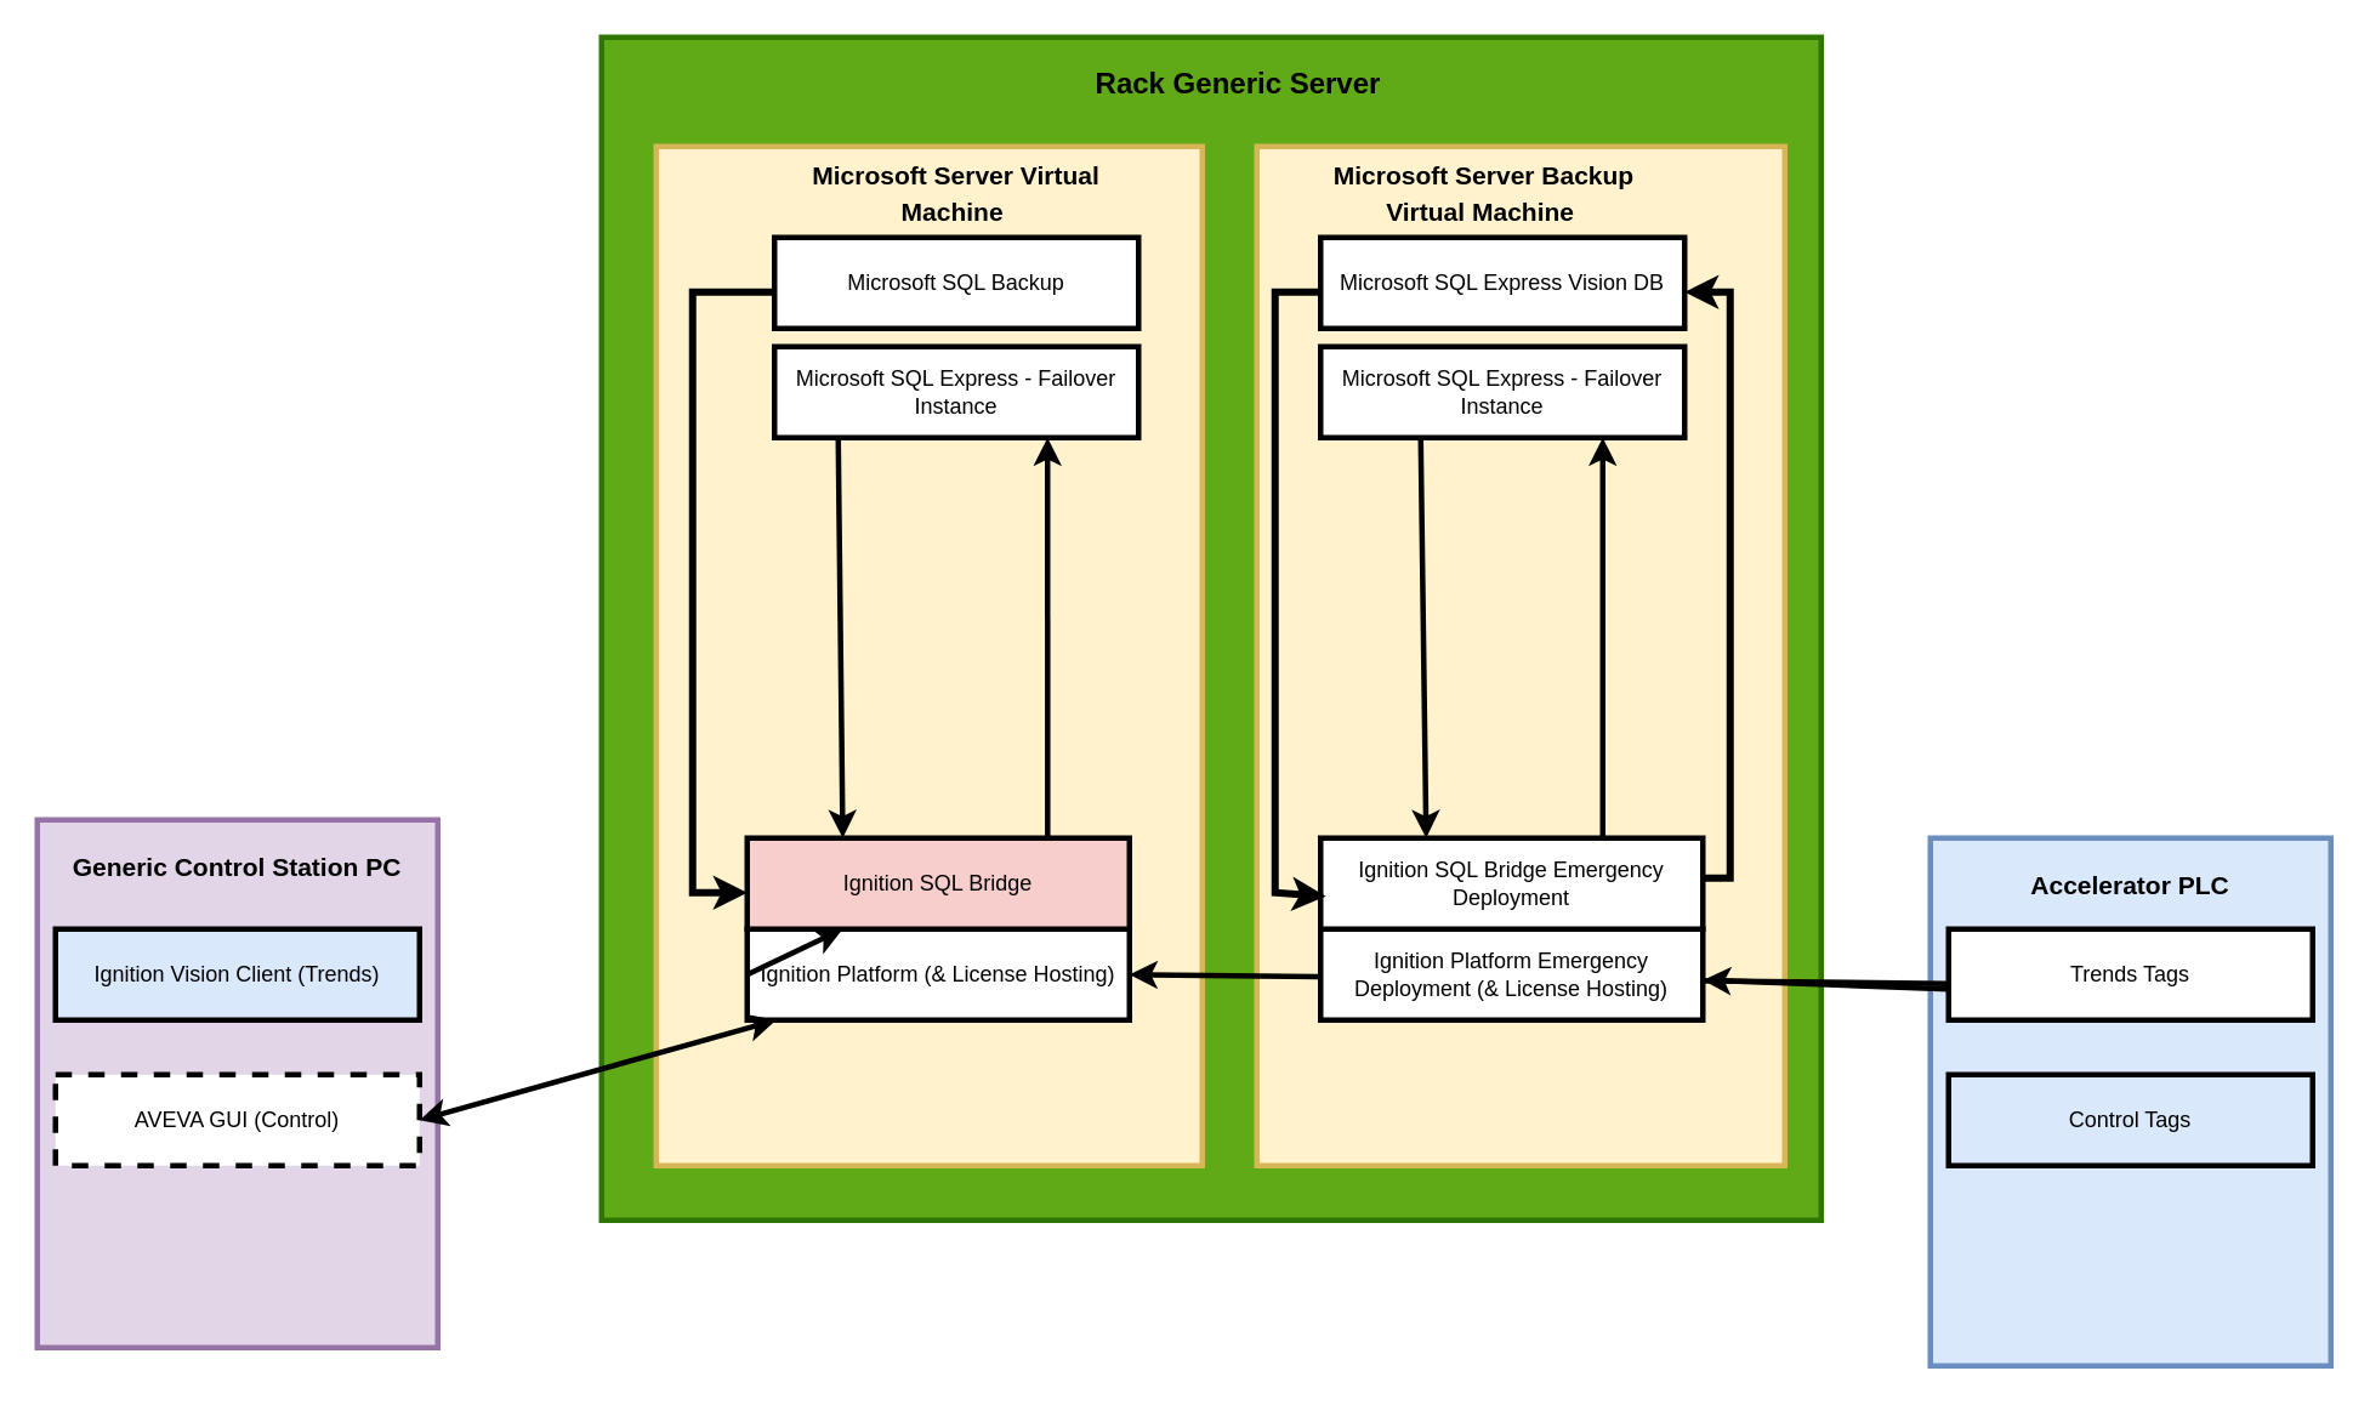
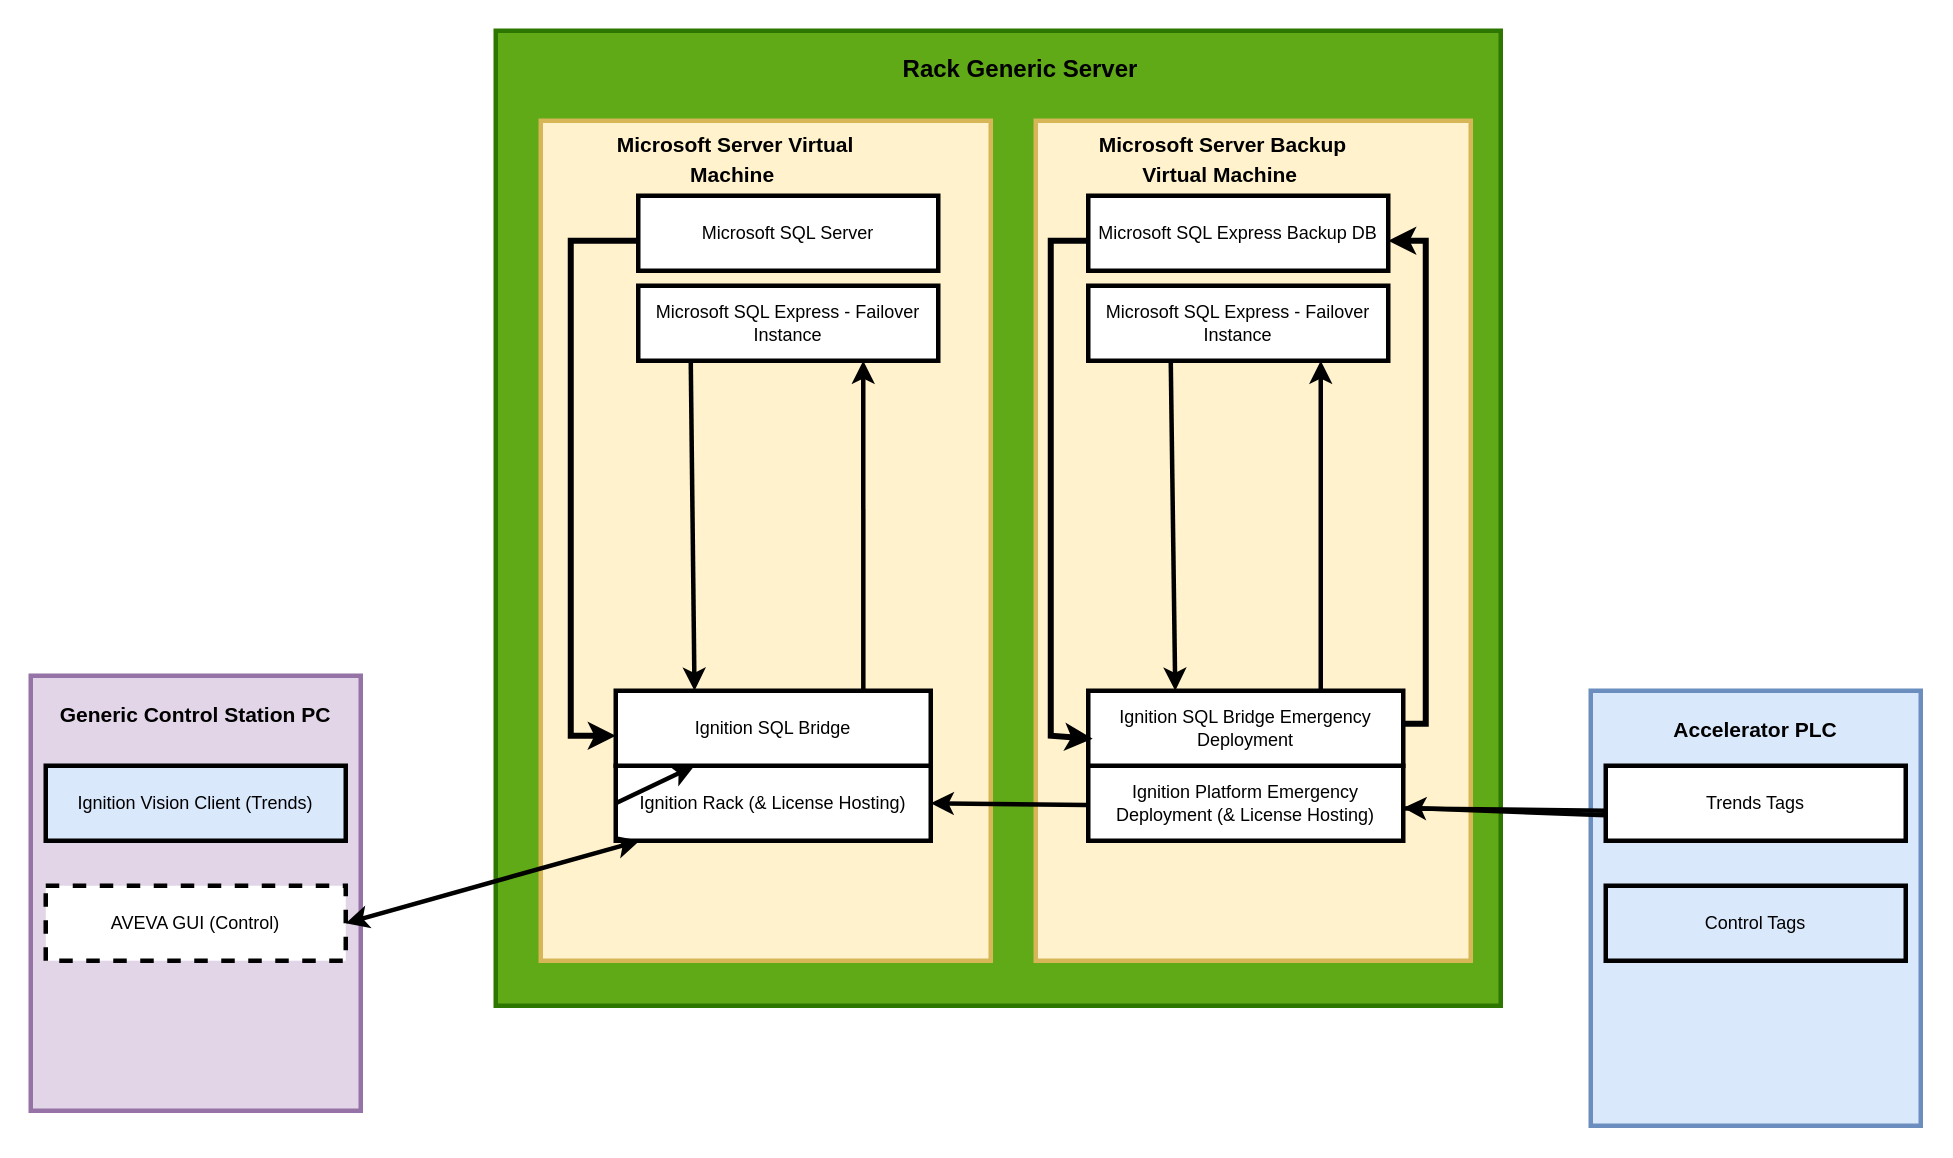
- <mxCell id="10" value="&lt;font style=&quot;font-size: 14px;&quot;&gt;Microsoft Server Virtual Machine&amp;nbsp;&lt;/font&gt;" style="text;html=1;strokeColor=none;fillColor=none;align=center;verticalAlign=middle;whiteSpace=wrap;rounded=0;fontStyle=1;fontSize=16;" parent="1" vertex="1"><mxGeometry x="425" y="90" width="200" height="30" as="geometry" /></mxCell>
+ <mxCell id="10" value="&lt;font style=&quot;font-size: 14px;&quot;&gt;Microsoft Server Virtual Machine&amp;nbsp;&lt;/font&gt;" style="text;html=1;strokeColor=none;fillColor=none;align=center;verticalAlign=middle;whiteSpace=wrap;rounded=0;fontStyle=1;fontSize=16;" parent="1" vertex="1"><mxGeometry x="390" y="90" width="200" height="30" as="geometry" /></mxCell>
- <mxCell id="5" value="Microsoft SQL Backup" style="rounded=0;whiteSpace=wrap;html=1;strokeWidth=3;" parent="1" vertex="1"><mxGeometry x="425" y="130" width="200" height="50" as="geometry" /></mxCell>
+ <mxCell id="5" value="Microsoft SQL Server" style="rounded=0;whiteSpace=wrap;html=1;strokeWidth=3;" parent="1" vertex="1"><mxGeometry x="425" y="130" width="200" height="50" as="geometry" /></mxCell>
- <mxCell id="12" value="Microsoft SQL Express Vision DB" style="rounded=0;whiteSpace=wrap;html=1;strokeWidth=3;" parent="1" vertex="1"><mxGeometry x="725" y="130" width="200" height="50" as="geometry" /></mxCell>
+ <mxCell id="12" value="Microsoft SQL Express Backup DB" style="rounded=0;whiteSpace=wrap;html=1;strokeWidth=3;" parent="1" vertex="1"><mxGeometry x="725" y="130" width="200" height="50" as="geometry" /></mxCell>
- <mxCell id="7" value="Ignition SQL Bridge" style="rounded=0;whiteSpace=wrap;html=1;strokeWidth=3;fillColor=#f8cecc;" parent="1" vertex="1"><mxGeometry x="410" y="460" width="210" height="50" as="geometry" /></mxCell>
+ <mxCell id="7" value="Ignition SQL Bridge" style="rounded=0;whiteSpace=wrap;html=1;strokeWidth=3;" parent="1" vertex="1"><mxGeometry x="410" y="460" width="210" height="50" as="geometry" /></mxCell>
- <mxCell id="6" value="Ignition Platform (&amp;amp; License Hosting)" style="rounded=0;whiteSpace=wrap;html=1;strokeWidth=3;" parent="1" vertex="1"><mxGeometry x="410" y="510" width="210" height="50" as="geometry" /></mxCell>
+ <mxCell id="6" value="Ignition Rack (&amp;amp; License Hosting)" style="rounded=0;whiteSpace=wrap;html=1;strokeWidth=3;" parent="1" vertex="1"><mxGeometry x="410" y="510" width="210" height="50" as="geometry" /></mxCell>
